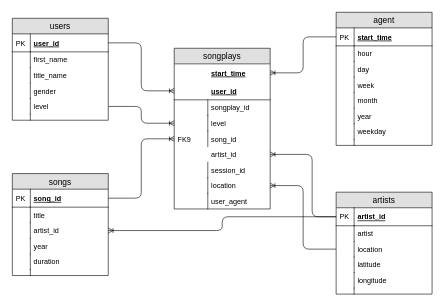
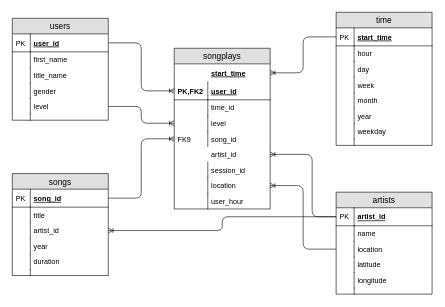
- <mxCell id="58" value="agent" style="swimlane;fontStyle=0;childLayout=stackLayout;horizontal=1;startSize=26;fillColor=#e0e0e0;horizontalStack=0;resizeParent=1;resizeParentMax=0;resizeLast=0;collapsible=1;marginBottom=0;swimlaneFillColor=#ffffff;align=center;fontSize=14;" parent="1" vertex="1"><mxGeometry x="560" y="20" width="160" height="222" as="geometry"><mxRectangle x="610" y="538" width="60" height="26" as="alternateBounds" /></mxGeometry></mxCell>
+ <mxCell id="58" value="time" style="swimlane;fontStyle=0;childLayout=stackLayout;horizontal=1;startSize=26;fillColor=#e0e0e0;horizontalStack=0;resizeParent=1;resizeParentMax=0;resizeLast=0;collapsible=1;marginBottom=0;swimlaneFillColor=#ffffff;align=center;fontSize=14;" parent="1" vertex="1"><mxGeometry x="560" y="20" width="160" height="222" as="geometry"><mxRectangle x="610" y="538" width="60" height="26" as="alternateBounds" /></mxGeometry></mxCell>
+ <mxCell id="5" value="PK,FK2" style="shape=partialRectangle;fontStyle=1;top=0;left=0;bottom=0;fillColor=none;align=left;verticalAlign=middle;spacingLeft=4;spacingRight=4;overflow=hidden;rotatable=0;points=[];portConstraint=eastwest;part=1;fontSize=12;" parent="4" vertex="1" connectable="0"><mxGeometry width="56" height="30" as="geometry" /></mxCell>
- <mxCell id="6" value="songplay_id" style="shape=partialRectangle;top=0;left=0;right=0;bottom=0;align=left;verticalAlign=top;fillColor=none;spacingLeft=60;spacingRight=4;overflow=hidden;rotatable=0;points=[[0,0.5],[1,0.5]];portConstraint=eastwest;dropTarget=0;fontSize=12;" parent="2" vertex="1"><mxGeometry y="86" width="160" height="26" as="geometry" /></mxCell>
+ <mxCell id="6" value="time_id" style="shape=partialRectangle;top=0;left=0;right=0;bottom=0;align=left;verticalAlign=top;fillColor=none;spacingLeft=60;spacingRight=4;overflow=hidden;rotatable=0;points=[[0,0.5],[1,0.5]];portConstraint=eastwest;dropTarget=0;fontSize=12;" parent="2" vertex="1"><mxGeometry y="86" width="160" height="26" as="geometry" /></mxCell>
- <mxCell id="17" value="user_agent" style="shape=partialRectangle;top=0;left=0;right=0;bottom=0;align=left;verticalAlign=top;fillColor=none;spacingLeft=60;spacingRight=4;overflow=hidden;rotatable=0;points=[[0,0.5],[1,0.5]];portConstraint=eastwest;dropTarget=0;fontSize=12;" parent="2" vertex="1"><mxGeometry y="242" width="160" height="26" as="geometry" /></mxCell>
+ <mxCell id="17" value="user_hour" style="shape=partialRectangle;top=0;left=0;right=0;bottom=0;align=left;verticalAlign=top;fillColor=none;spacingLeft=60;spacingRight=4;overflow=hidden;rotatable=0;points=[[0,0.5],[1,0.5]];portConstraint=eastwest;dropTarget=0;fontSize=12;" parent="2" vertex="1"><mxGeometry y="242" width="160" height="26" as="geometry" /></mxCell>
- <mxCell id="48" value="artist" style="shape=partialRectangle;top=0;left=0;right=0;bottom=0;align=left;verticalAlign=top;fillColor=none;spacingLeft=34;spacingRight=4;overflow=hidden;rotatable=0;points=[[0,0.5],[1,0.5]];portConstraint=eastwest;dropTarget=0;fontSize=12;" parent="45" vertex="1"><mxGeometry y="56" width="160" height="26" as="geometry" /></mxCell>
+ <mxCell id="48" value="name" style="shape=partialRectangle;top=0;left=0;right=0;bottom=0;align=left;verticalAlign=top;fillColor=none;spacingLeft=34;spacingRight=4;overflow=hidden;rotatable=0;points=[[0,0.5],[1,0.5]];portConstraint=eastwest;dropTarget=0;fontSize=12;" parent="45" vertex="1"><mxGeometry y="56" width="160" height="26" as="geometry" /></mxCell>
